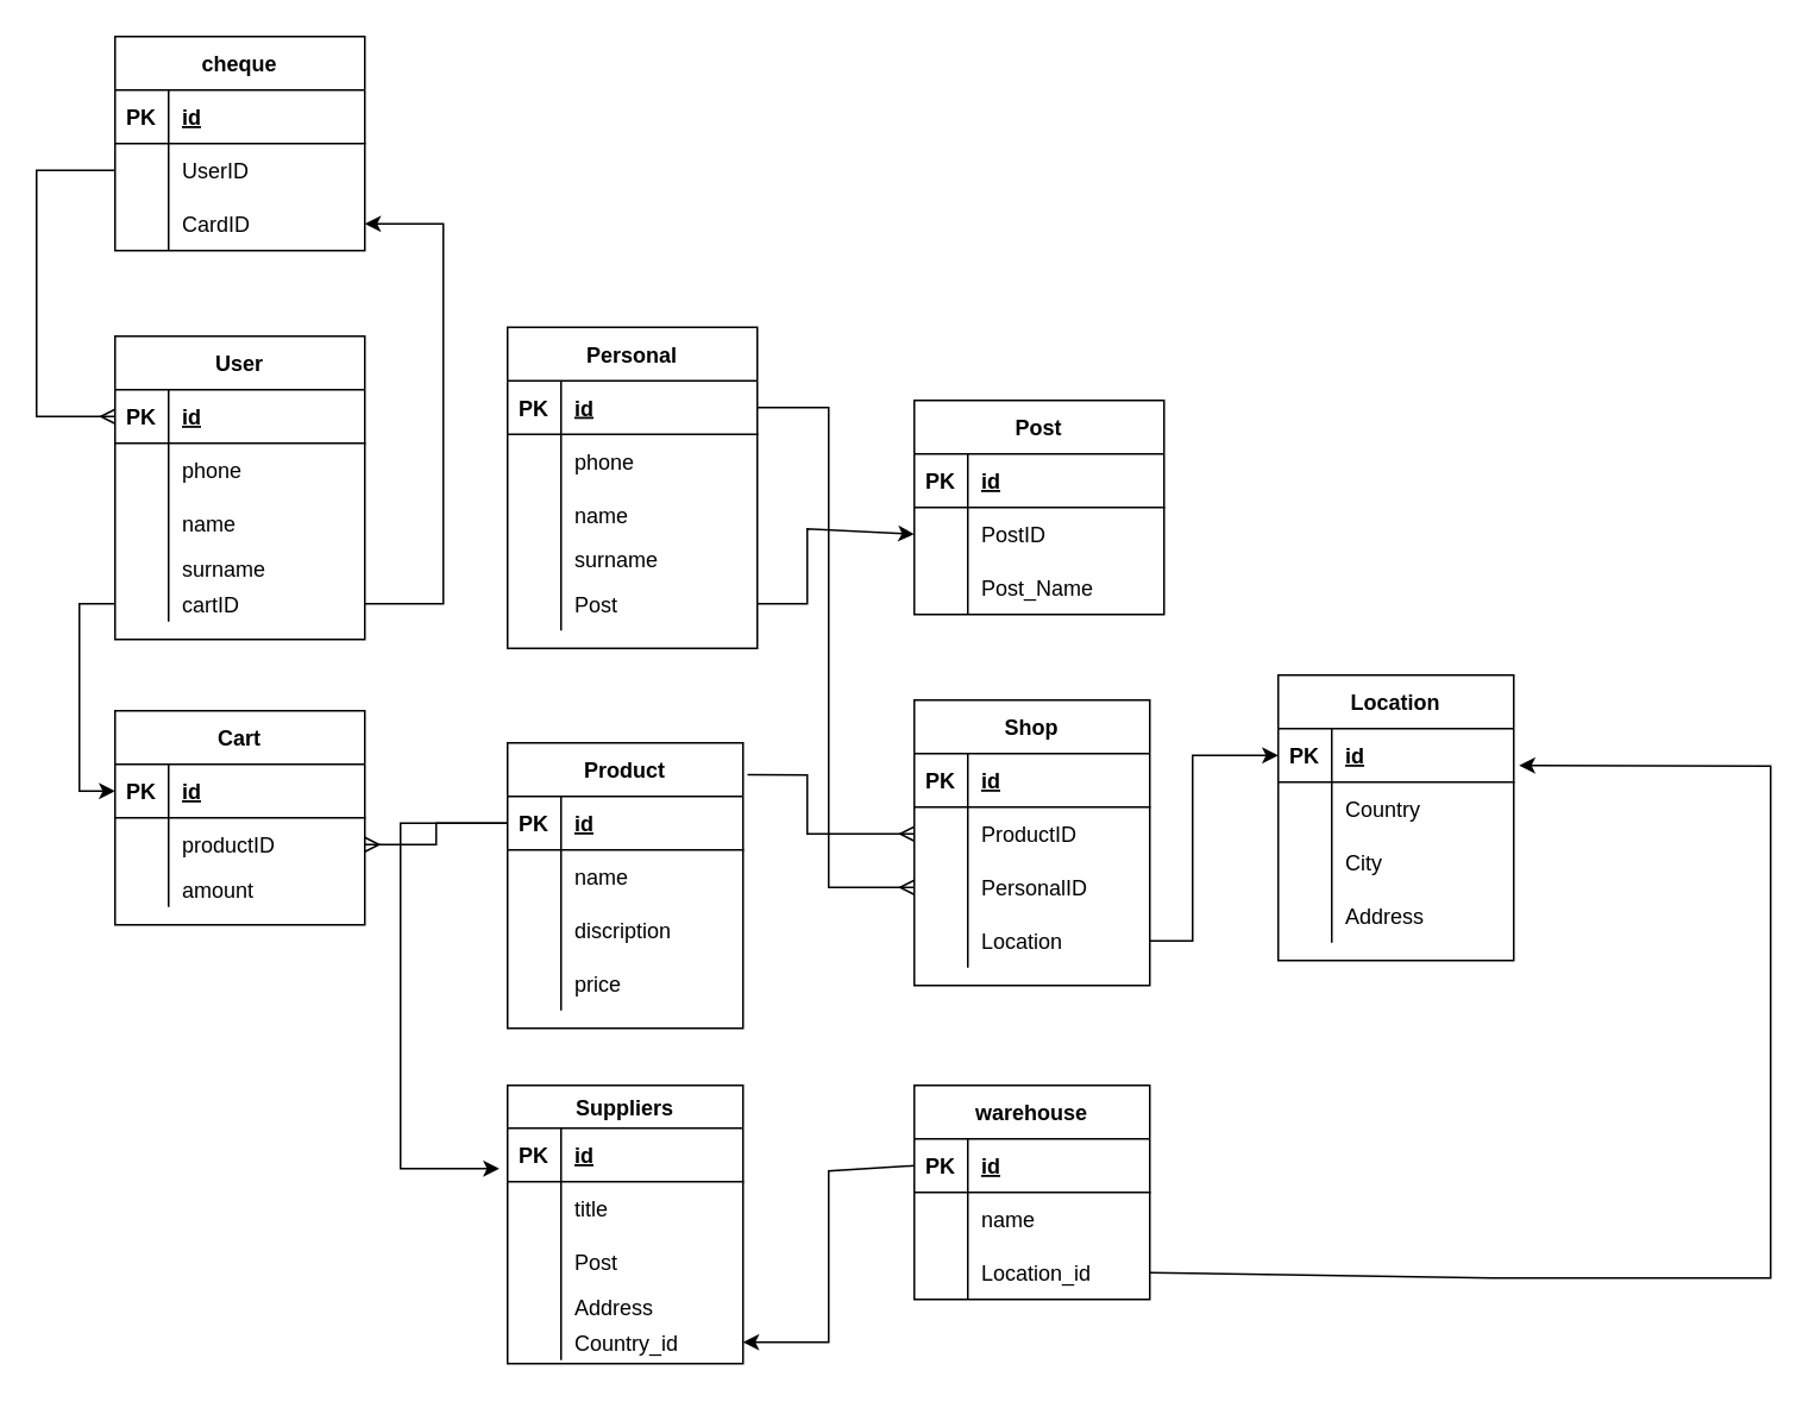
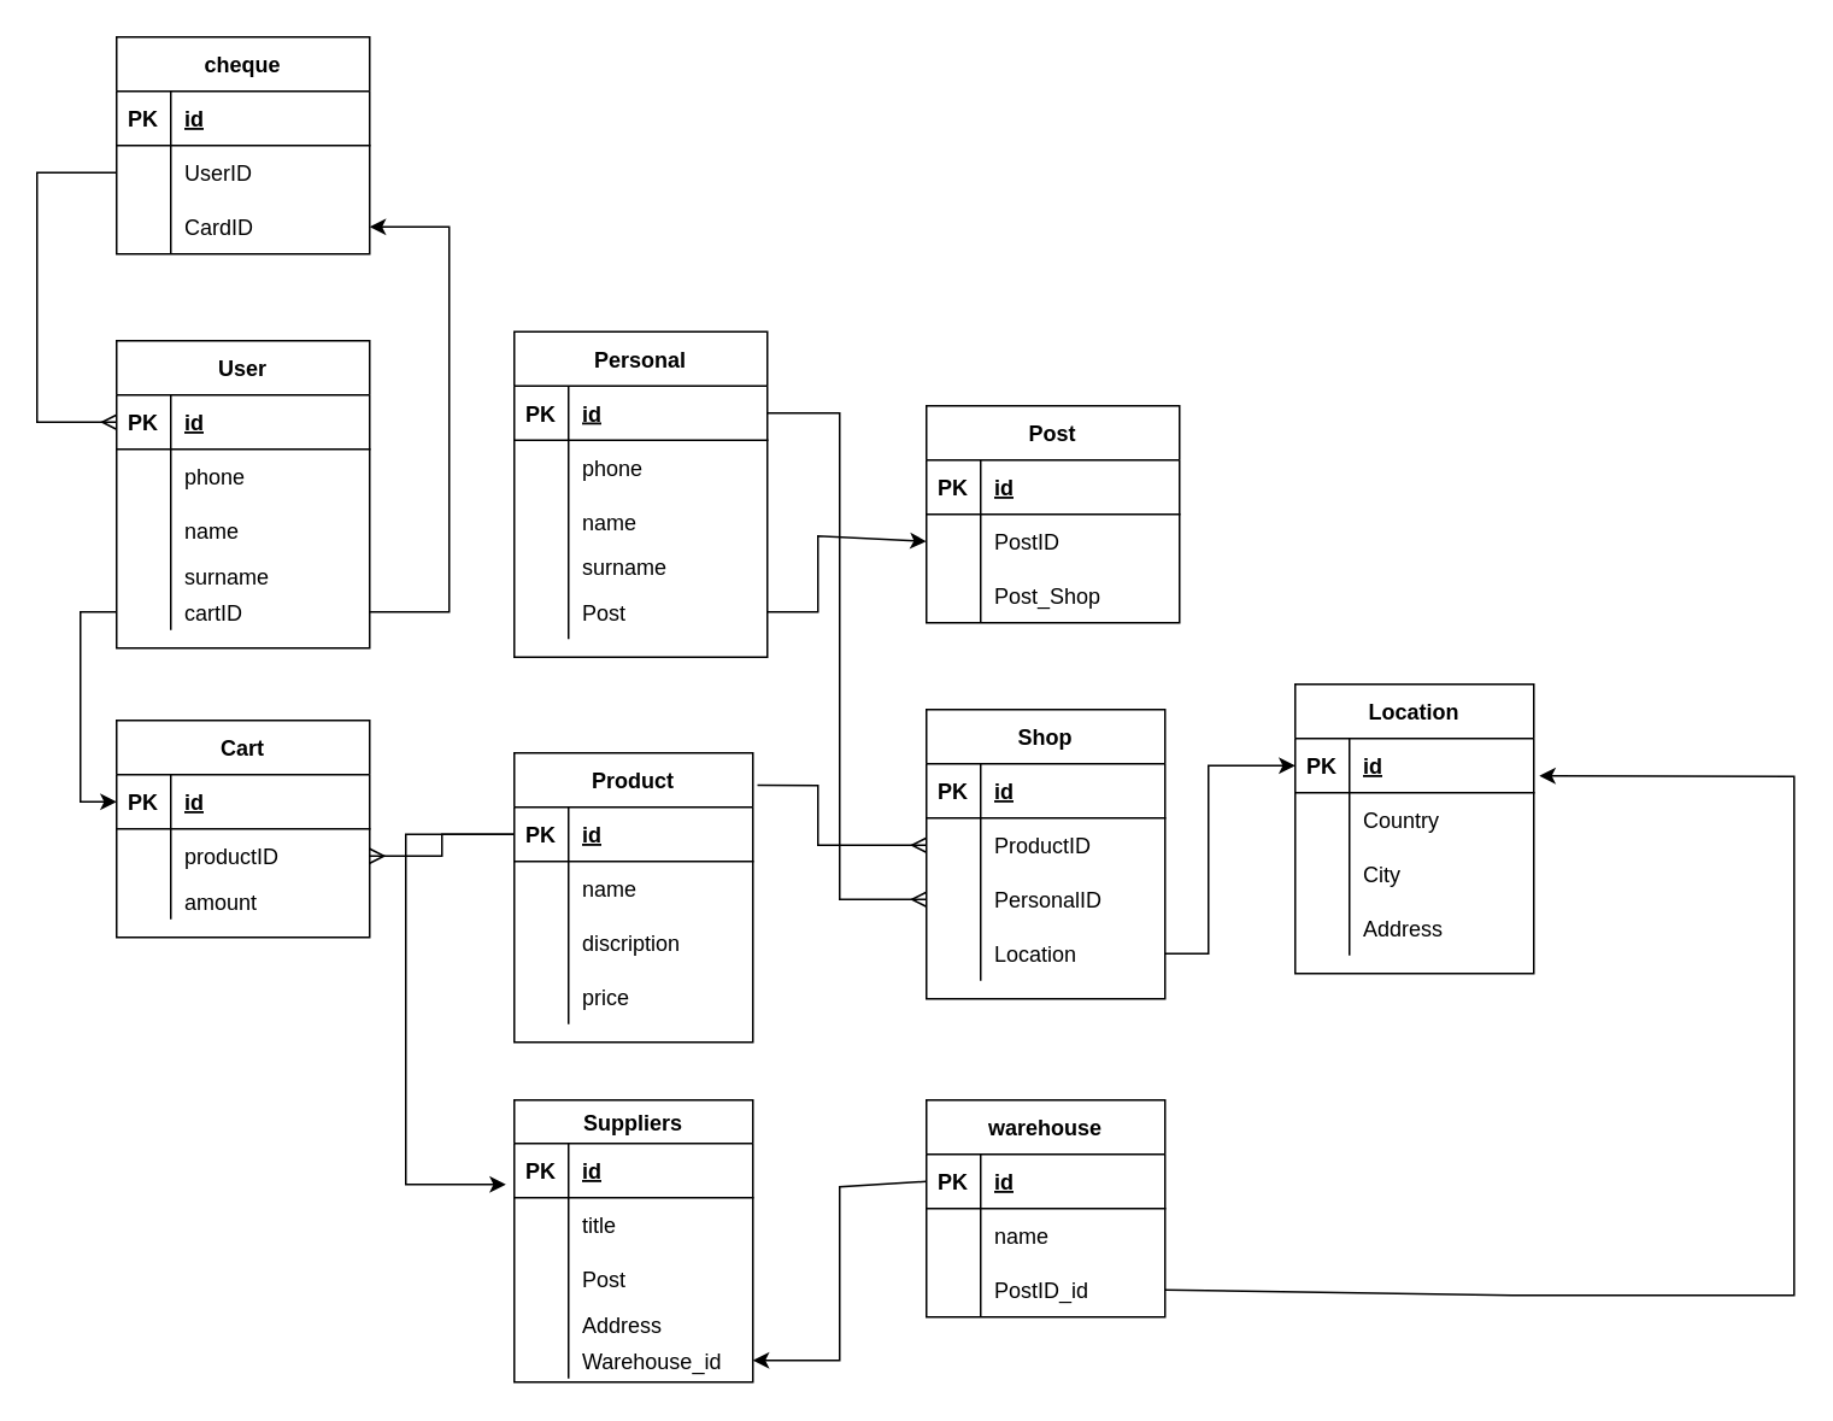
- <mxCell id="80" value="Post_Name" style="shape=partialRectangle;connectable=0;fillColor=none;top=0;left=0;bottom=0;right=0;align=left;spacingLeft=6;overflow=hidden;" vertex="1" parent="78"><mxGeometry x="30" width="110" height="30" as="geometry"><mxRectangle width="110" height="30" as="alternateBounds" /></mxGeometry></mxCell>
+ <mxCell id="80" value="Post_Shop" style="shape=partialRectangle;connectable=0;fillColor=none;top=0;left=0;bottom=0;right=0;align=left;spacingLeft=6;overflow=hidden;" vertex="1" parent="78"><mxGeometry x="30" width="110" height="30" as="geometry"><mxRectangle width="110" height="30" as="alternateBounds" /></mxGeometry></mxCell>
- <mxCell id="137" value="Location_id" style="shape=partialRectangle;connectable=0;fillColor=none;top=0;left=0;bottom=0;right=0;align=left;spacingLeft=6;overflow=hidden;" vertex="1" parent="135"><mxGeometry x="30" width="102" height="30" as="geometry"><mxRectangle width="102" height="30" as="alternateBounds" /></mxGeometry></mxCell>
+ <mxCell id="137" value="PostID_id" style="shape=partialRectangle;connectable=0;fillColor=none;top=0;left=0;bottom=0;right=0;align=left;spacingLeft=6;overflow=hidden;" vertex="1" parent="135"><mxGeometry x="30" width="102" height="30" as="geometry"><mxRectangle width="102" height="30" as="alternateBounds" /></mxGeometry></mxCell>
- <mxCell id="126" value="Country_id" style="shape=partialRectangle;connectable=0;fillColor=none;top=0;left=0;bottom=0;right=0;align=left;spacingLeft=6;overflow=hidden;" vertex="1" parent="124"><mxGeometry x="30" width="102" height="20" as="geometry"><mxRectangle width="102" height="20" as="alternateBounds" /></mxGeometry></mxCell>
+ <mxCell id="126" value="Warehouse_id" style="shape=partialRectangle;connectable=0;fillColor=none;top=0;left=0;bottom=0;right=0;align=left;spacingLeft=6;overflow=hidden;" vertex="1" parent="124"><mxGeometry x="30" width="102" height="20" as="geometry"><mxRectangle width="102" height="20" as="alternateBounds" /></mxGeometry></mxCell>
